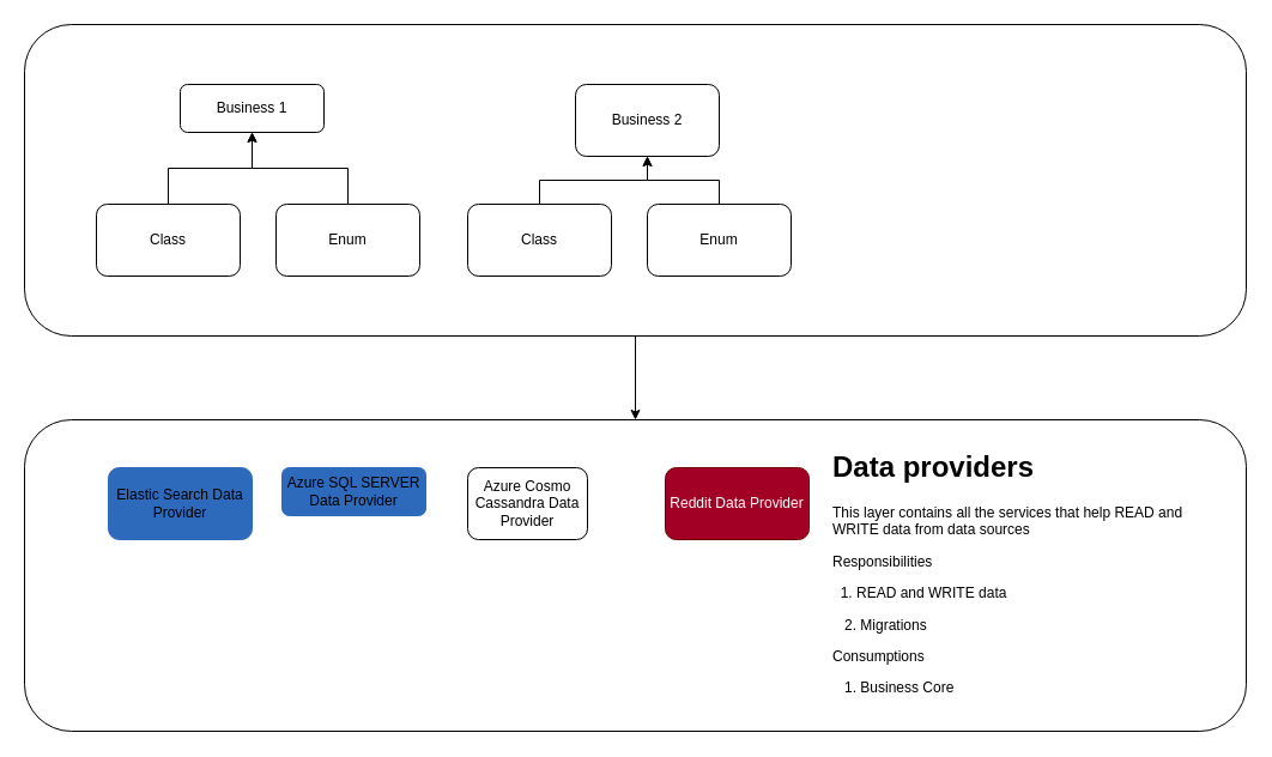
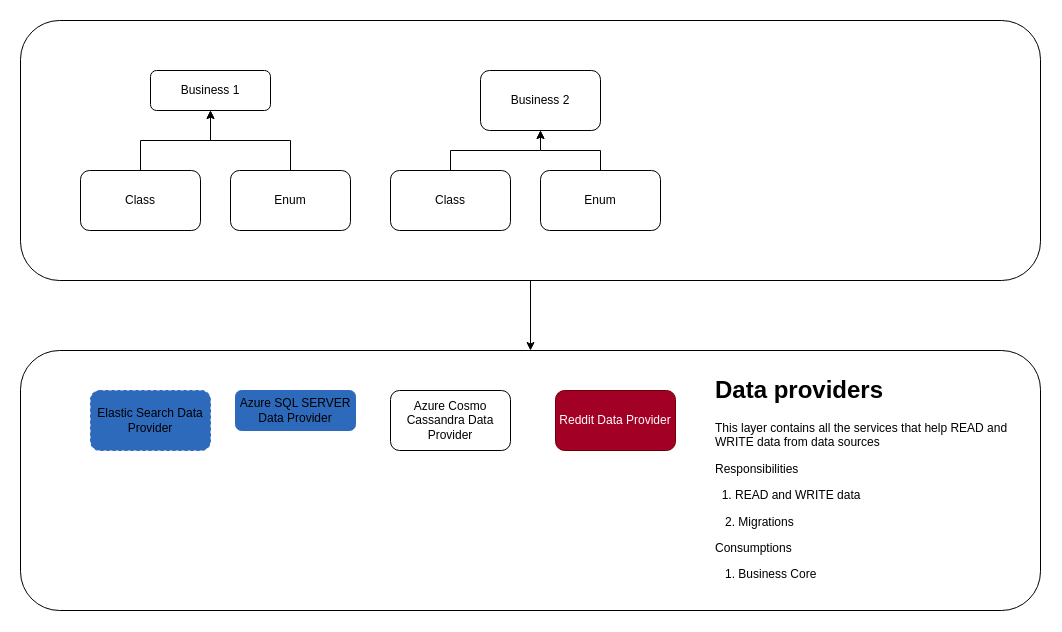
- <mxCell id="12" value="Elastic Search Data Provider" style="rounded=1;whiteSpace=wrap;html=1;strokeColor=#2d6abc;fillColor=#2d6abc;" vertex="1" parent="2"><mxGeometry x="70" y="40" width="120" height="60" as="geometry" /></mxCell>
+ <mxCell id="12" value="Elastic Search Data Provider" style="rounded=1;whiteSpace=wrap;html=1;strokeColor=#2d6abc;fillColor=#2d6abc;dashed=1;" vertex="1" parent="2"><mxGeometry x="70" y="40" width="120" height="60" as="geometry" /></mxCell>
- <mxCell id="6" value="Azure Cosmo Cassandra Data Provider" style="rounded=1;whiteSpace=wrap;html=1;" vertex="1" parent="2"><mxGeometry x="370" y="40" width="100" height="60" as="geometry" /></mxCell>
+ <mxCell id="6" value="Azure Cosmo Cassandra Data Provider" style="rounded=1;whiteSpace=wrap;html=1;" vertex="1" parent="2"><mxGeometry x="370" y="40" width="120" height="60" as="geometry" /></mxCell>
- <mxCell id="10" value="&lt;h1&gt;Data providers&lt;/h1&gt;&lt;p&gt;This layer contains all the services that help READ and WRITE data from data sources&amp;nbsp;&lt;/p&gt;&lt;p&gt;Responsibilities&lt;/p&gt;&lt;p&gt;&amp;nbsp; 1. READ and WRITE data&lt;/p&gt;&lt;p&gt;&amp;nbsp; &amp;nbsp;2. Migrations&lt;/p&gt;&lt;p&gt;Consumptions&lt;/p&gt;&lt;p&gt;&amp;nbsp; &amp;nbsp;1. Business Core&lt;/p&gt;" style="text;html=1;strokeColor=none;fillColor=none;spacing=5;spacingTop=-20;whiteSpace=wrap;overflow=hidden;rounded=0;fontColor=#000000;" vertex="1" parent="2"><mxGeometry x="670" y="20" width="310" height="230" as="geometry" /></mxCell>
+ <mxCell id="10" value="&lt;h1&gt;Data providers&lt;/h1&gt;&lt;p&gt;This layer contains all the services that help READ and WRITE data from data sources&amp;nbsp;&lt;/p&gt;&lt;p&gt;Responsibilities&lt;/p&gt;&lt;p&gt;&amp;nbsp; 1. READ and WRITE data&lt;/p&gt;&lt;p&gt;&amp;nbsp; &amp;nbsp;2. Migrations&lt;/p&gt;&lt;p&gt;Consumptions&lt;/p&gt;&lt;p&gt;&amp;nbsp; &amp;nbsp;1. Business Core&lt;/p&gt;" style="text;html=1;strokeColor=none;fillColor=none;spacing=5;spacingTop=-20;whiteSpace=wrap;overflow=hidden;rounded=0;fontColor=#000000;" vertex="1" parent="2"><mxGeometry x="690" y="20" width="310" height="230" as="geometry" /></mxCell>
